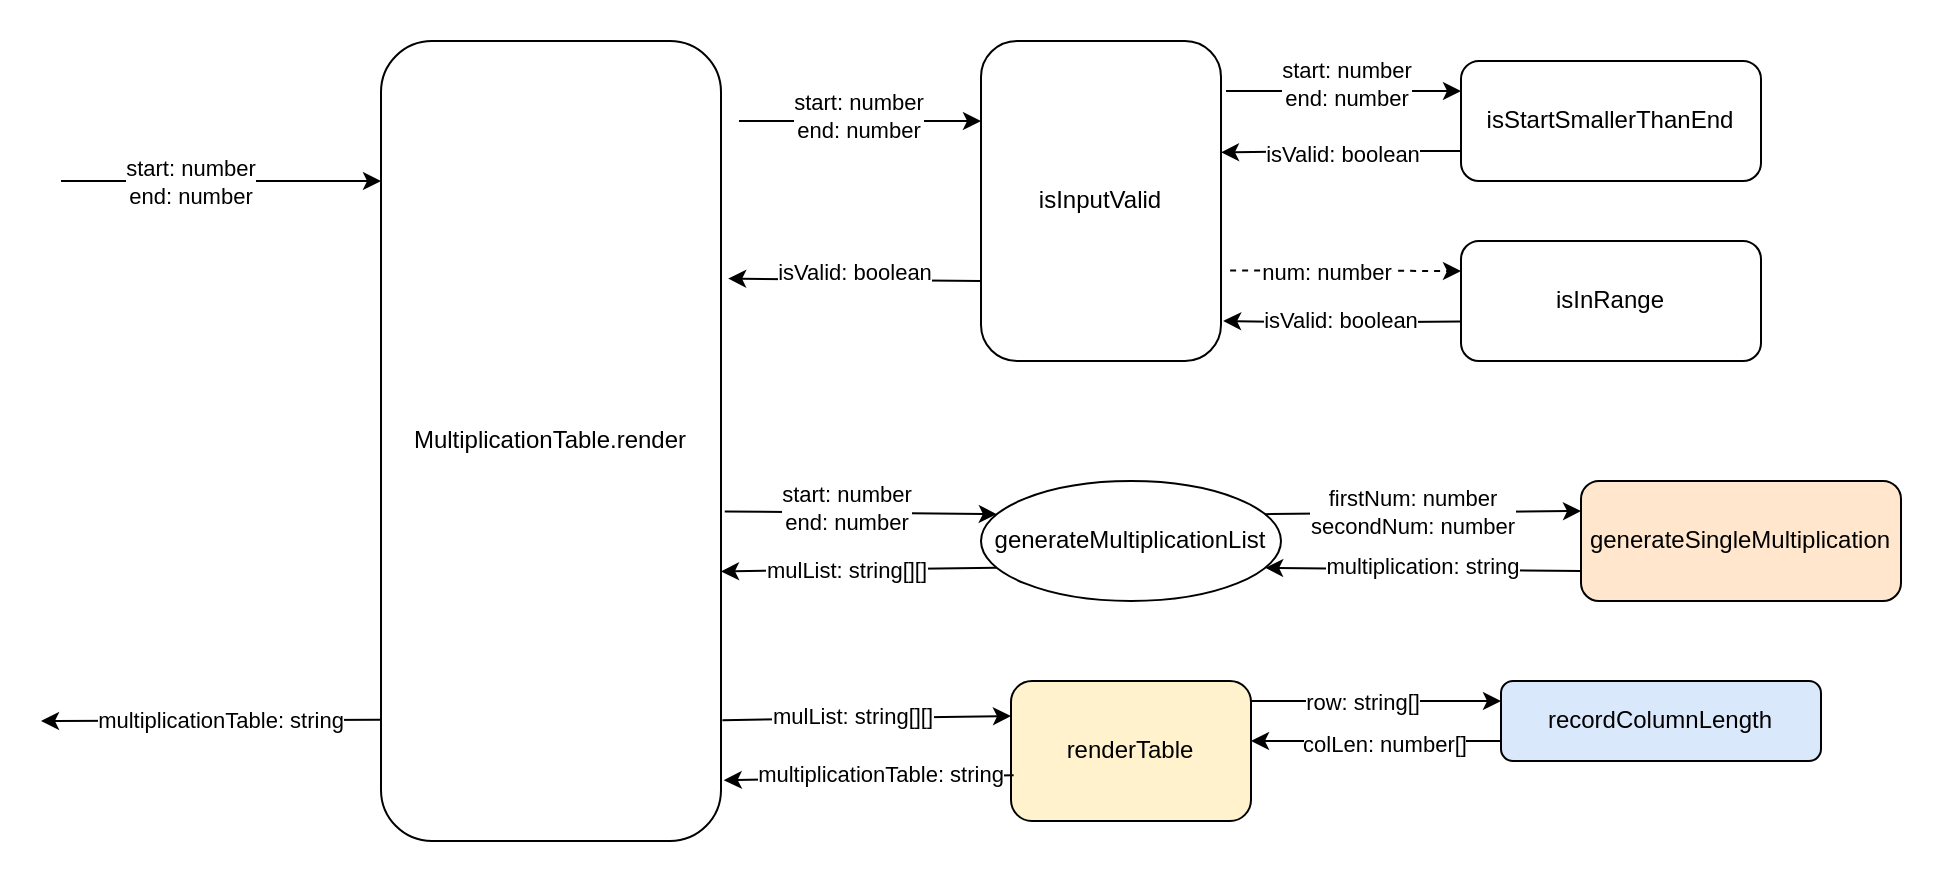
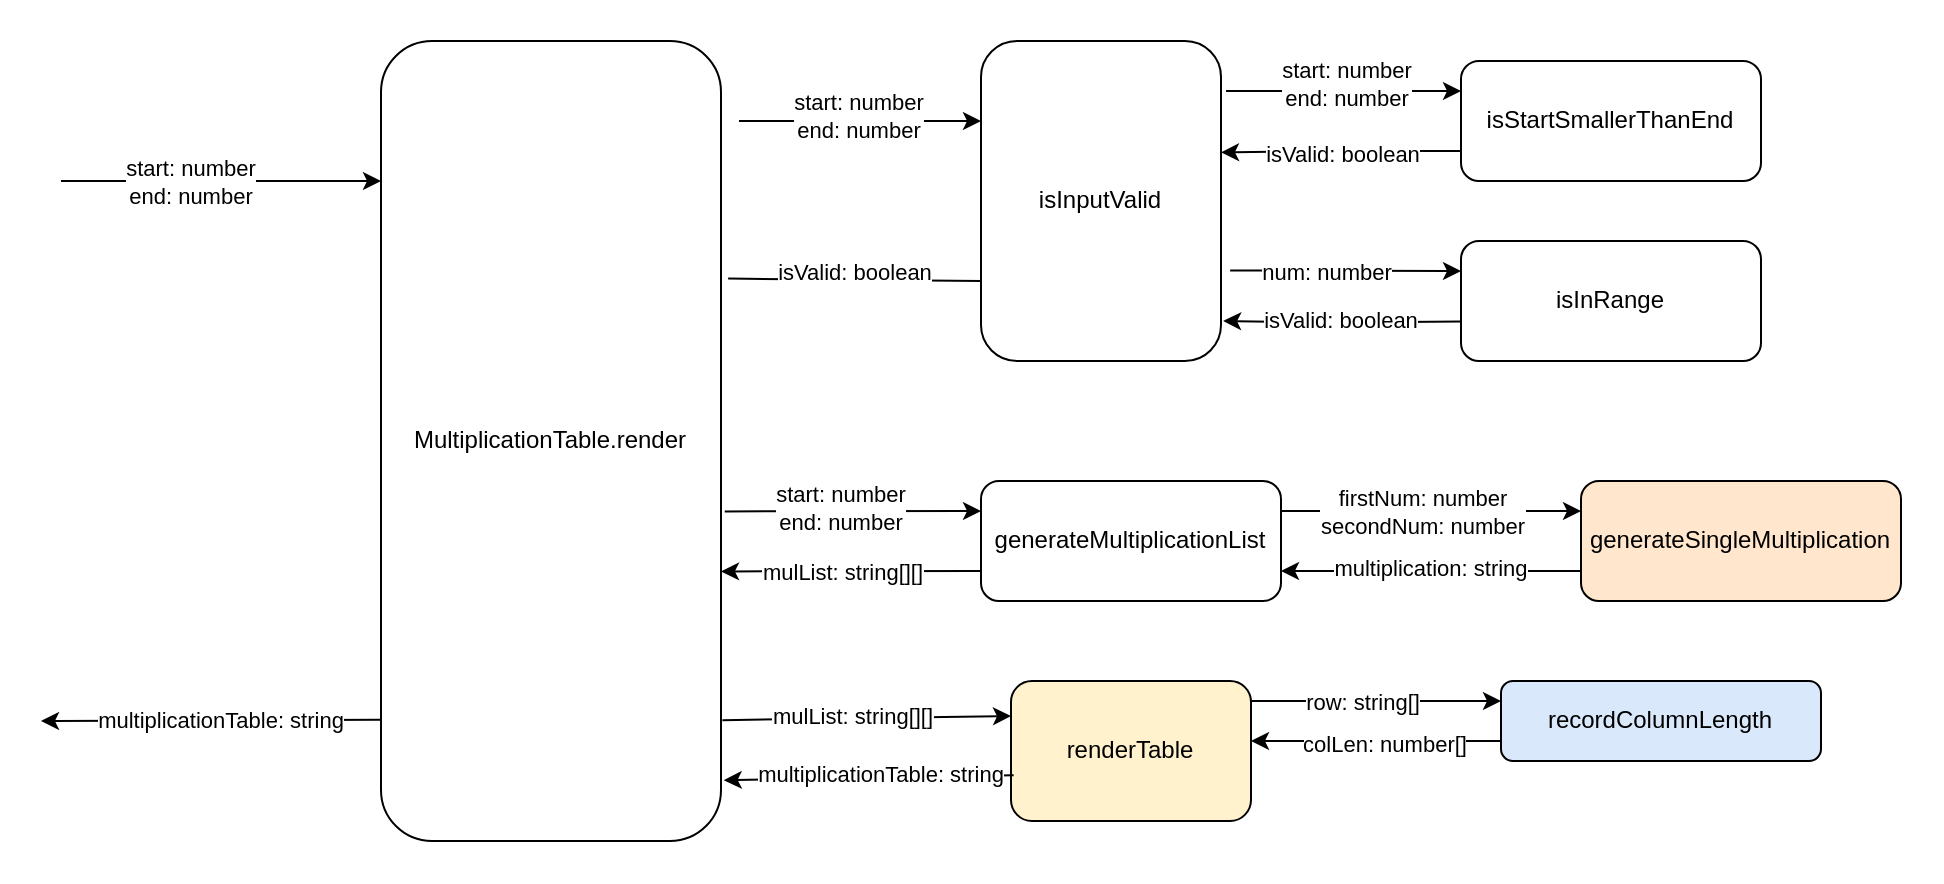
- <mxCell id="21" value="" style="endArrow=classic;html=1;rounded=0;entryX=0;entryY=0.25;entryDx=0;entryDy=0;exitX=1.038;exitY=0.717;exitDx=0;exitDy=0;exitPerimeter=0;dashed=1;" edge="1" parent="1" source="3" target="11"><mxGeometry width="50" height="50" relative="1" as="geometry"><mxPoint x="610" y="220" as="sourcePoint" /><mxPoint x="660" y="170" as="targetPoint" /></mxGeometry></mxCell>
+ <mxCell id="21" value="" style="endArrow=classic;html=1;rounded=0;entryX=0;entryY=0.25;entryDx=0;entryDy=0;exitX=1.038;exitY=0.717;exitDx=0;exitDy=0;exitPerimeter=0;" edge="1" parent="1" source="3" target="11"><mxGeometry width="50" height="50" relative="1" as="geometry"><mxPoint x="610" y="220" as="sourcePoint" /><mxPoint x="660" y="170" as="targetPoint" /></mxGeometry></mxCell>
- <mxCell id="6" value="" style="endArrow=classic;html=1;rounded=0;exitX=0;exitY=0.75;exitDx=0;exitDy=0;entryX=1.021;entryY=0.297;entryDx=0;entryDy=0;entryPerimeter=0;" edge="1" parent="1" source="3" target="2"><mxGeometry width="50" height="50" relative="1" as="geometry"><mxPoint x="470" y="150" as="sourcePoint" /><mxPoint x="370" y="140" as="targetPoint" /></mxGeometry></mxCell>
+ <mxCell id="6" value="" style="endArrow=none;html=1;rounded=0;exitX=0;exitY=0.75;exitDx=0;exitDy=0;entryX=1.021;entryY=0.297;entryDx=0;entryDy=0;entryPerimeter=0;" edge="1" parent="1" source="3" target="2"><mxGeometry width="50" height="50" relative="1" as="geometry"><mxPoint x="470" y="150" as="sourcePoint" /><mxPoint x="370" y="140" as="targetPoint" /></mxGeometry></mxCell>
- <mxCell id="12" value="generateMultiplicationList" style="ellipse;whiteSpace=wrap;html=1;" vertex="1" parent="1"><mxGeometry x="490" y="240" width="150" height="60" as="geometry" /></mxCell>
+ <mxCell id="12" value="generateMultiplicationList" style="rounded=1;whiteSpace=wrap;html=1;" vertex="1" parent="1"><mxGeometry x="490" y="240" width="150" height="60" as="geometry" /></mxCell>
